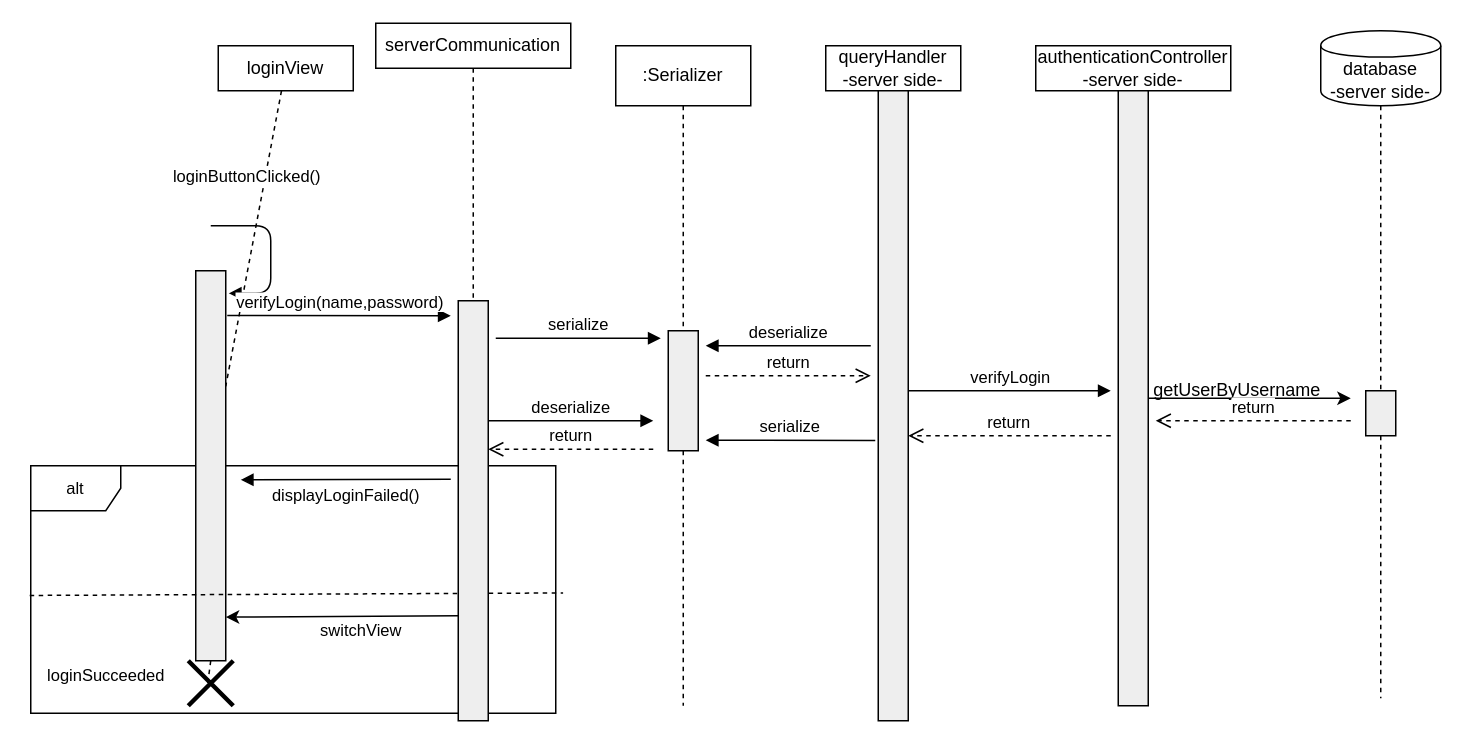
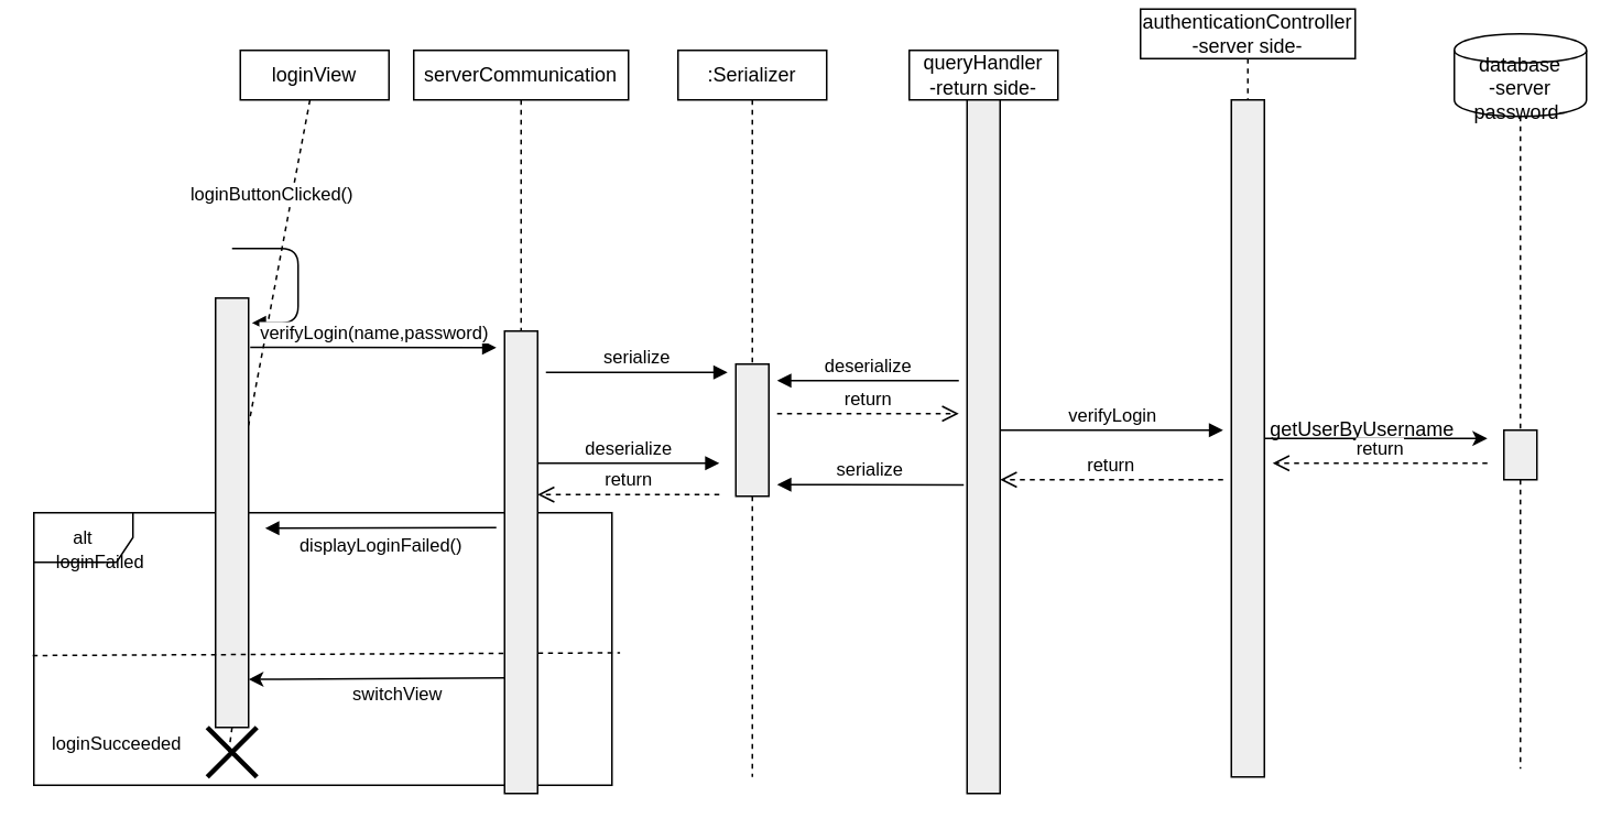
- <mxCell id="22" value="serverCommunication" style="shape=rect;html=1;whiteSpace=wrap;align=center;" parent="1" vertex="1"><mxGeometry x="250" y="15" width="130" height="30" as="geometry" /></mxCell>
+ <mxCell id="22" value="serverCommunication" style="shape=rect;html=1;whiteSpace=wrap;align=center;" parent="1" vertex="1"><mxGeometry x="250" y="30" width="130" height="30" as="geometry" /></mxCell>
- <mxCell id="27" value="queryHandler&lt;br&gt;-server side-" style="shape=rect;html=1;whiteSpace=wrap;align=center;" parent="1" vertex="1"><mxGeometry x="550" y="30" width="90" height="30" as="geometry" /></mxCell>
+ <mxCell id="27" value="queryHandler&lt;br&gt;-return side-" style="shape=rect;html=1;whiteSpace=wrap;align=center;" parent="1" vertex="1"><mxGeometry x="550" y="30" width="90" height="30" as="geometry" /></mxCell>
- <mxCell id="14" value="authenticationController&lt;br&gt;-server side-" style="shape=rect;html=1;whiteSpace=wrap;align=center;" parent="1" vertex="1"><mxGeometry x="690" y="30" width="130" height="30" as="geometry" /></mxCell>
+ <mxCell id="14" value="authenticationController&lt;br&gt;-server side-" style="shape=rect;html=1;whiteSpace=wrap;align=center;" parent="1" vertex="1"><mxGeometry x="690" y="5" width="130" height="30" as="geometry" /></mxCell>
- <mxCell id="3" value=":Serializer" style="shape=rect;html=1;whiteSpace=wrap;align=center;" parent="1" vertex="1"><mxGeometry x="410" y="30" width="90" height="40" as="geometry" /></mxCell>
+ <mxCell id="3" value=":Serializer" style="shape=rect;html=1;whiteSpace=wrap;align=center;" parent="1" vertex="1"><mxGeometry x="410" y="30" width="90" height="30" as="geometry" /></mxCell>
- <mxCell id="37" value="database&lt;br&gt;-server side-&lt;br&gt;" style="shape=cylinder;whiteSpace=wrap;html=1;boundedLbl=1;backgroundOutline=1;" parent="1" vertex="1"><mxGeometry x="880" y="20" width="80" height="50" as="geometry" /></mxCell>
+ <mxCell id="37" value="database&lt;br&gt;-server password-&lt;br&gt;" style="shape=cylinder;whiteSpace=wrap;html=1;boundedLbl=1;backgroundOutline=1;" parent="1" vertex="1"><mxGeometry x="880" y="20" width="80" height="50" as="geometry" /></mxCell>
+ <mxCell id="11" value="loginFailed&lt;br&gt;" style="text;html=1;align=center;verticalAlign=middle;resizable=0;points=[];autosize=1;fontSize=11;" parent="1" vertex="1"><mxGeometry x="25" y="330" width="70" height="20" as="geometry" /></mxCell>
